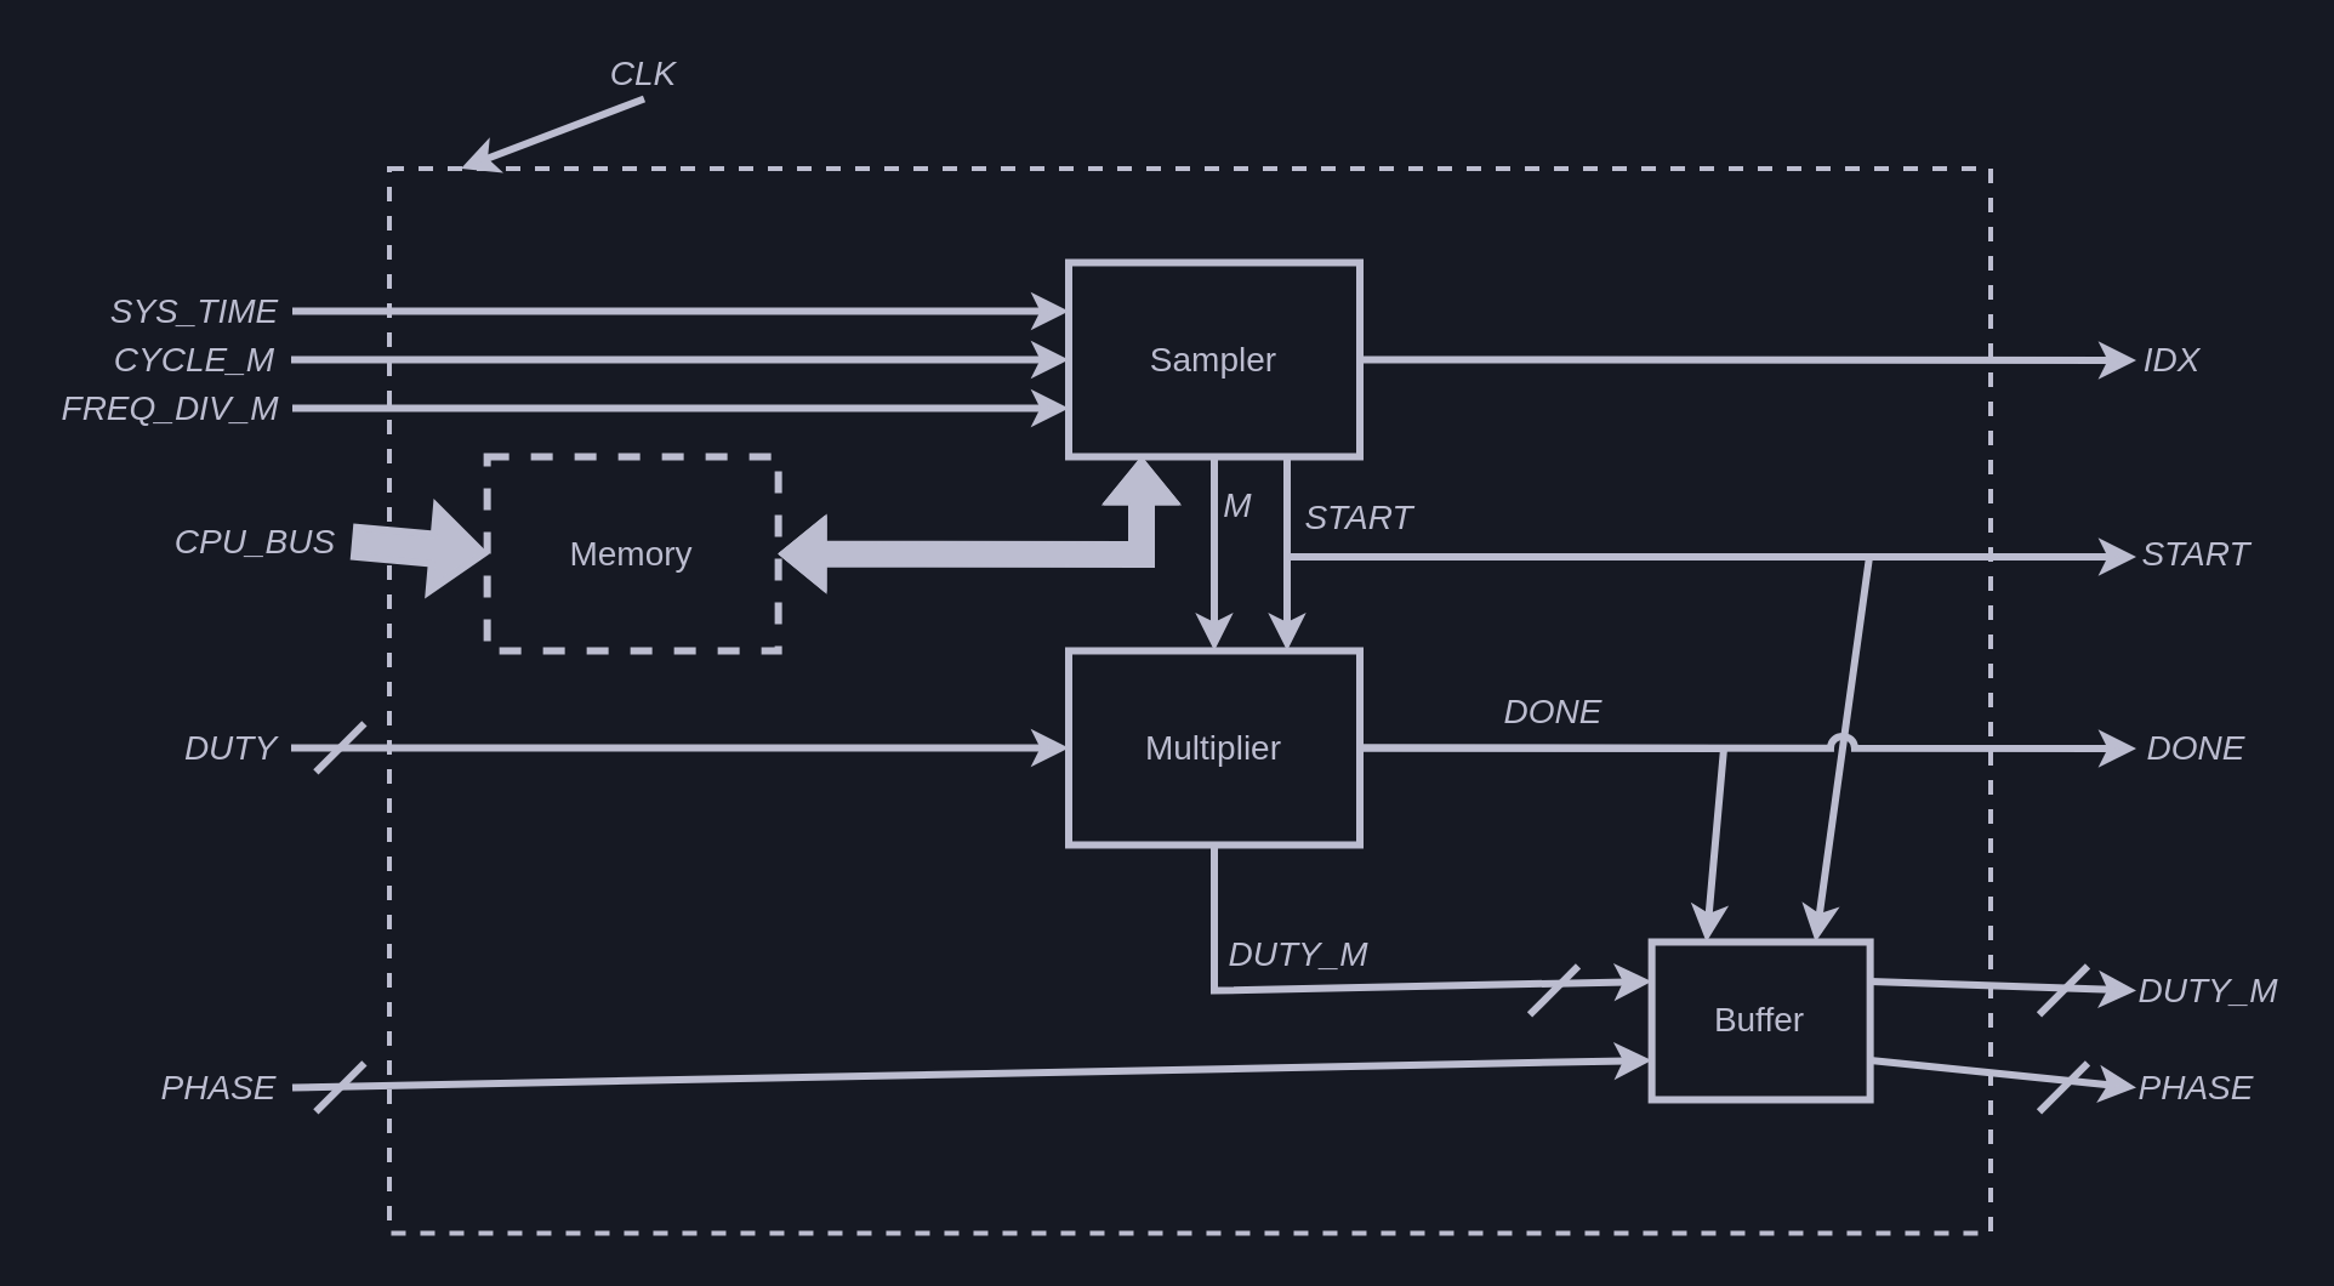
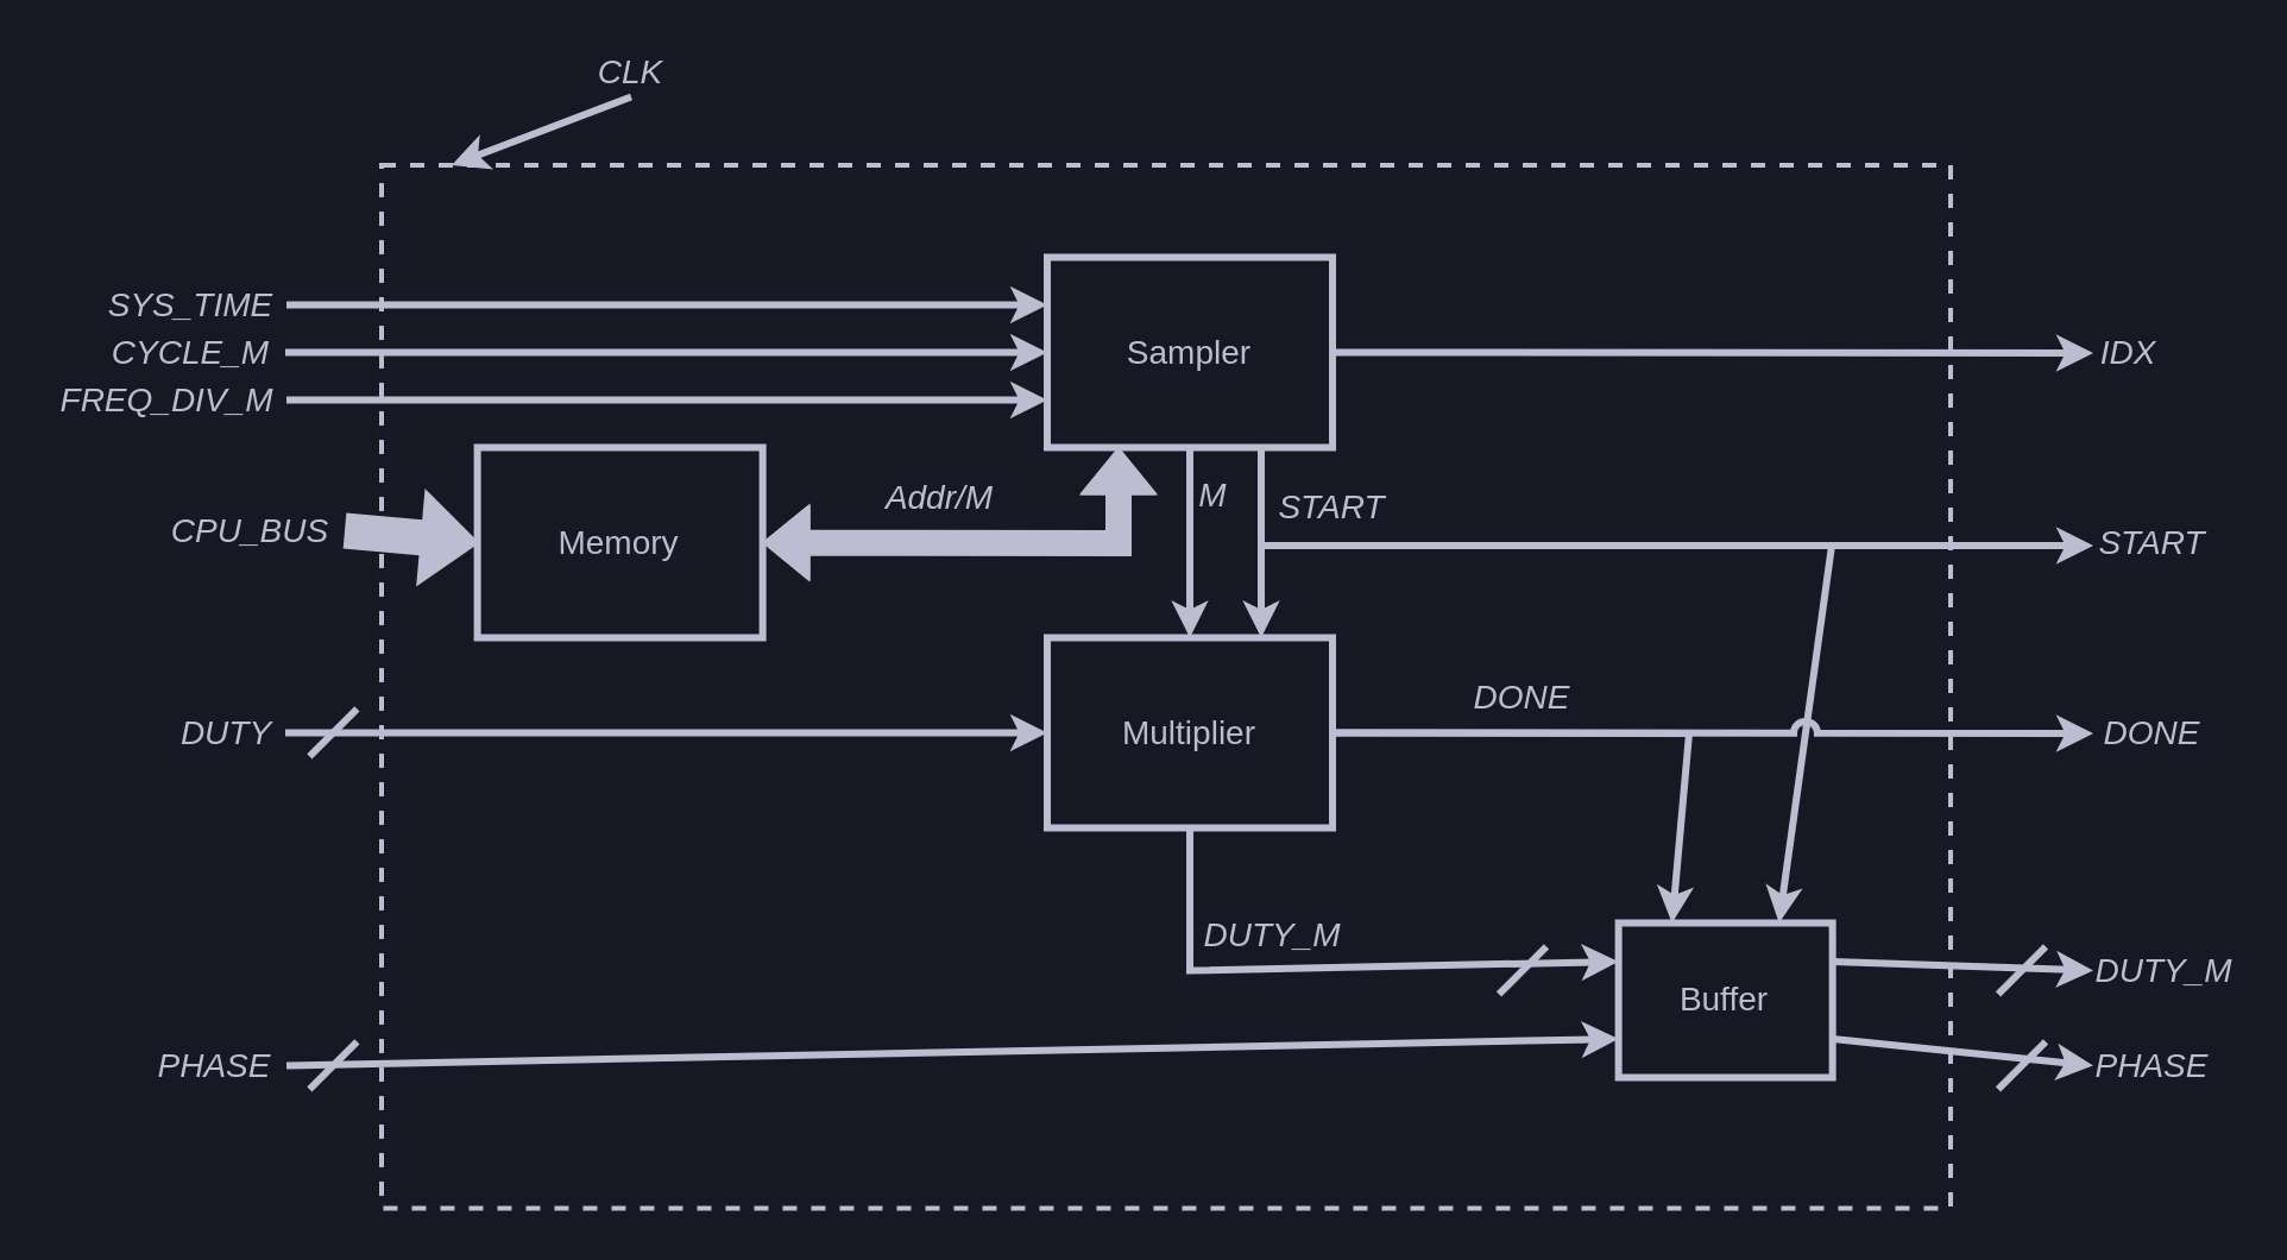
+ <mxCell id="18" value="&lt;i style=&quot;font-size: 14px&quot;&gt;Addr/M&lt;/i&gt;" style="text;html=1;strokeColor=none;fillColor=none;align=center;verticalAlign=middle;whiteSpace=wrap;rounded=0;labelBackgroundColor=none;fontSize=14;fontColor=#BCBDD0;" parent="1" vertex="1"><mxGeometry x="370" y="199" width="49.68" height="20" as="geometry" /></mxCell>
- <mxCell id="8" value="Memory" style="rounded=0;whiteSpace=wrap;html=1;fontFamily=Helvetica;fontSize=14;fontColor=#BCBDD0;strokeColor=#BCBDD0;strokeWidth=3;fillColor=none;dashed=1;" parent="1" vertex="1"><mxGeometry x="200.32" y="187.74" width="120" height="80" as="geometry" /></mxCell>
+ <mxCell id="8" value="Memory" style="rounded=0;whiteSpace=wrap;html=1;fontFamily=Helvetica;fontSize=14;fontColor=#BCBDD0;strokeColor=#BCBDD0;strokeWidth=3;fillColor=none;" parent="1" vertex="1"><mxGeometry x="200.32" y="187.74" width="120" height="80" as="geometry" /></mxCell>
